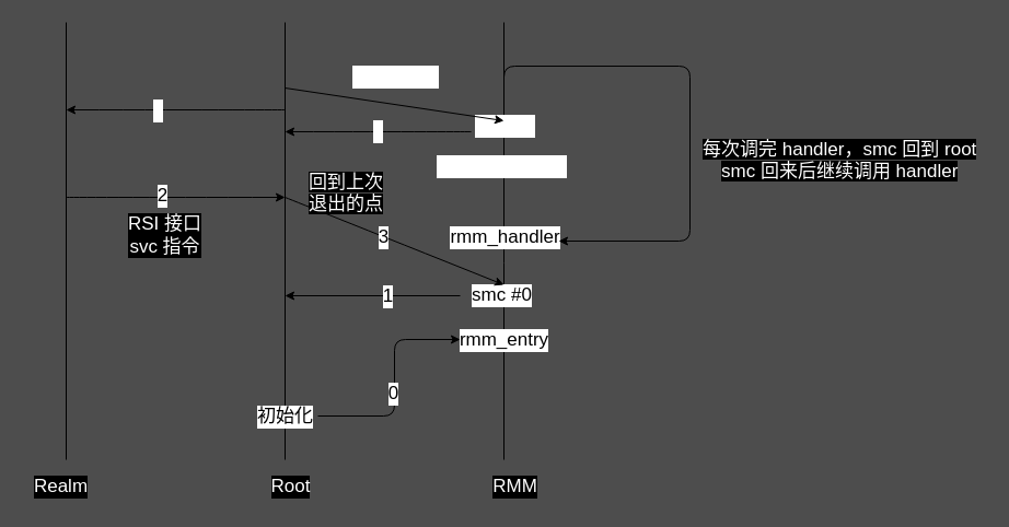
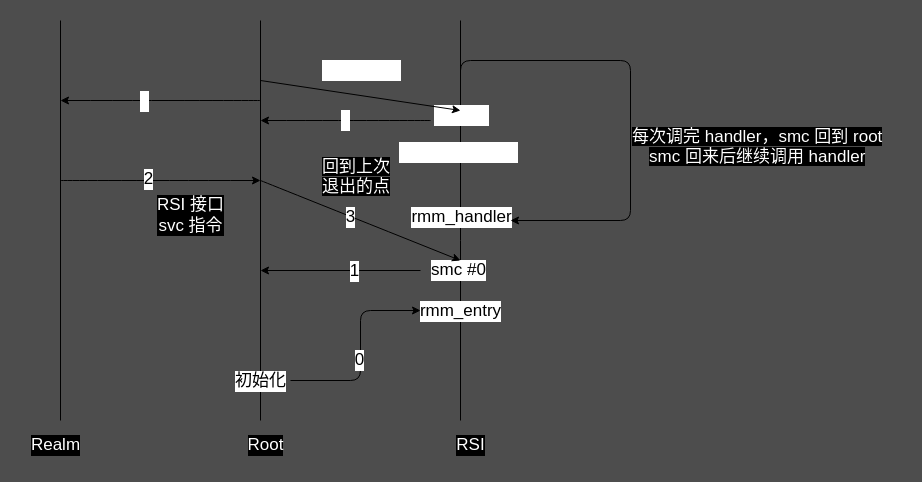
- <mxCell id="30" value="&lt;div style=&quot;text-align: center;&quot;&gt;&lt;span style=&quot;background-color: rgb(0, 0, 0);&quot;&gt;每次调完 handler，smc 回到 root&lt;/span&gt;&lt;/div&gt;&lt;div style=&quot;text-align: center;&quot;&gt;&lt;span style=&quot;background-color: rgb(0, 0, 0);&quot;&gt;smc 回来后继续调用 handler&lt;/span&gt;&lt;/div&gt;" style="text;whiteSpace=wrap;html=1;fontSize=17;fontColor=#FFFFFF;" vertex="1" parent="1"><mxGeometry x="640" y="120" width="260" height="50" as="geometry" /></mxCell>
+ <mxCell id="30" value="&lt;div style=&quot;text-align: center;&quot;&gt;&lt;span style=&quot;background-color: rgb(0, 0, 0);&quot;&gt;每次调完 handler，smc 回到 root&lt;/span&gt;&lt;/div&gt;&lt;div style=&quot;text-align: center;&quot;&gt;&lt;span style=&quot;background-color: rgb(0, 0, 0);&quot;&gt;smc 回来后继续调用 handler&lt;/span&gt;&lt;/div&gt;" style="text;whiteSpace=wrap;html=1;fontSize=17;fontColor=#FFFFFF;" vertex="1" parent="1"><mxGeometry x="630" y="120" width="260" height="50" as="geometry" /></mxCell>
- <mxCell id="29" value="&lt;span style=&quot;color: rgb(255, 255, 255); font-family: Helvetica; font-size: 17px; font-style: normal; font-variant-ligatures: normal; font-variant-caps: normal; font-weight: 400; letter-spacing: normal; orphans: 2; text-align: center; text-indent: 0px; text-transform: none; widows: 2; word-spacing: 0px; -webkit-text-stroke-width: 0px; background-color: rgb(0, 0, 0); text-decoration-thickness: initial; text-decoration-style: initial; text-decoration-color: initial; float: none; display: inline !important;&quot;&gt;回到上次退出的点&lt;/span&gt;" style="text;whiteSpace=wrap;html=1;fontSize=17;fontColor=#FFFFFF;" vertex="1" parent="1"><mxGeometry x="280" y="150" width="70" height="50" as="geometry" /></mxCell>
+ <mxCell id="29" value="&lt;span style=&quot;color: rgb(255, 255, 255); font-family: Helvetica; font-size: 17px; font-style: normal; font-variant-ligatures: normal; font-variant-caps: normal; font-weight: 400; letter-spacing: normal; orphans: 2; text-align: center; text-indent: 0px; text-transform: none; widows: 2; word-spacing: 0px; -webkit-text-stroke-width: 0px; background-color: rgb(0, 0, 0); text-decoration-thickness: initial; text-decoration-style: initial; text-decoration-color: initial; float: none; display: inline !important;&quot;&gt;回到上次退出的点&lt;/span&gt;" style="text;whiteSpace=wrap;html=1;fontSize=17;fontColor=#FFFFFF;" vertex="1" parent="1"><mxGeometry x="320" y="150" width="70" height="50" as="geometry" /></mxCell>
- <mxCell id="28" value="RSI 接口&lt;br&gt;svc 指令" style="text;html=1;align=center;verticalAlign=middle;resizable=0;points=[];autosize=1;strokeColor=none;fillColor=none;fontSize=17;fontColor=#FFFFFF;labelBackgroundColor=#000000;" vertex="1" parent="1"><mxGeometry x="105" y="190" width="90" height="50" as="geometry" /></mxCell>
+ <mxCell id="28" value="RSI 接口&lt;br&gt;svc 指令" style="text;html=1;align=center;verticalAlign=middle;resizable=0;points=[];autosize=1;strokeColor=none;fillColor=none;fontSize=17;fontColor=#FFFFFF;labelBackgroundColor=#000000;" vertex="1" parent="1"><mxGeometry x="145" y="190" width="90" height="50" as="geometry" /></mxCell>
- <mxCell id="27" value="RMM" style="text;html=1;align=center;verticalAlign=middle;resizable=0;points=[];autosize=1;strokeColor=none;fillColor=none;fontSize=17;fontColor=#FFFFFF;labelBackgroundColor=#000000;" vertex="1" parent="1"><mxGeometry x="440" y="430" width="60" height="30" as="geometry" /></mxCell>
+ <mxCell id="27" value="RSI" style="text;html=1;align=center;verticalAlign=middle;resizable=0;points=[];autosize=1;strokeColor=none;fillColor=none;fontSize=17;fontColor=#FFFFFF;labelBackgroundColor=#000000;" vertex="1" parent="1"><mxGeometry x="440" y="430" width="60" height="30" as="geometry" /></mxCell>
